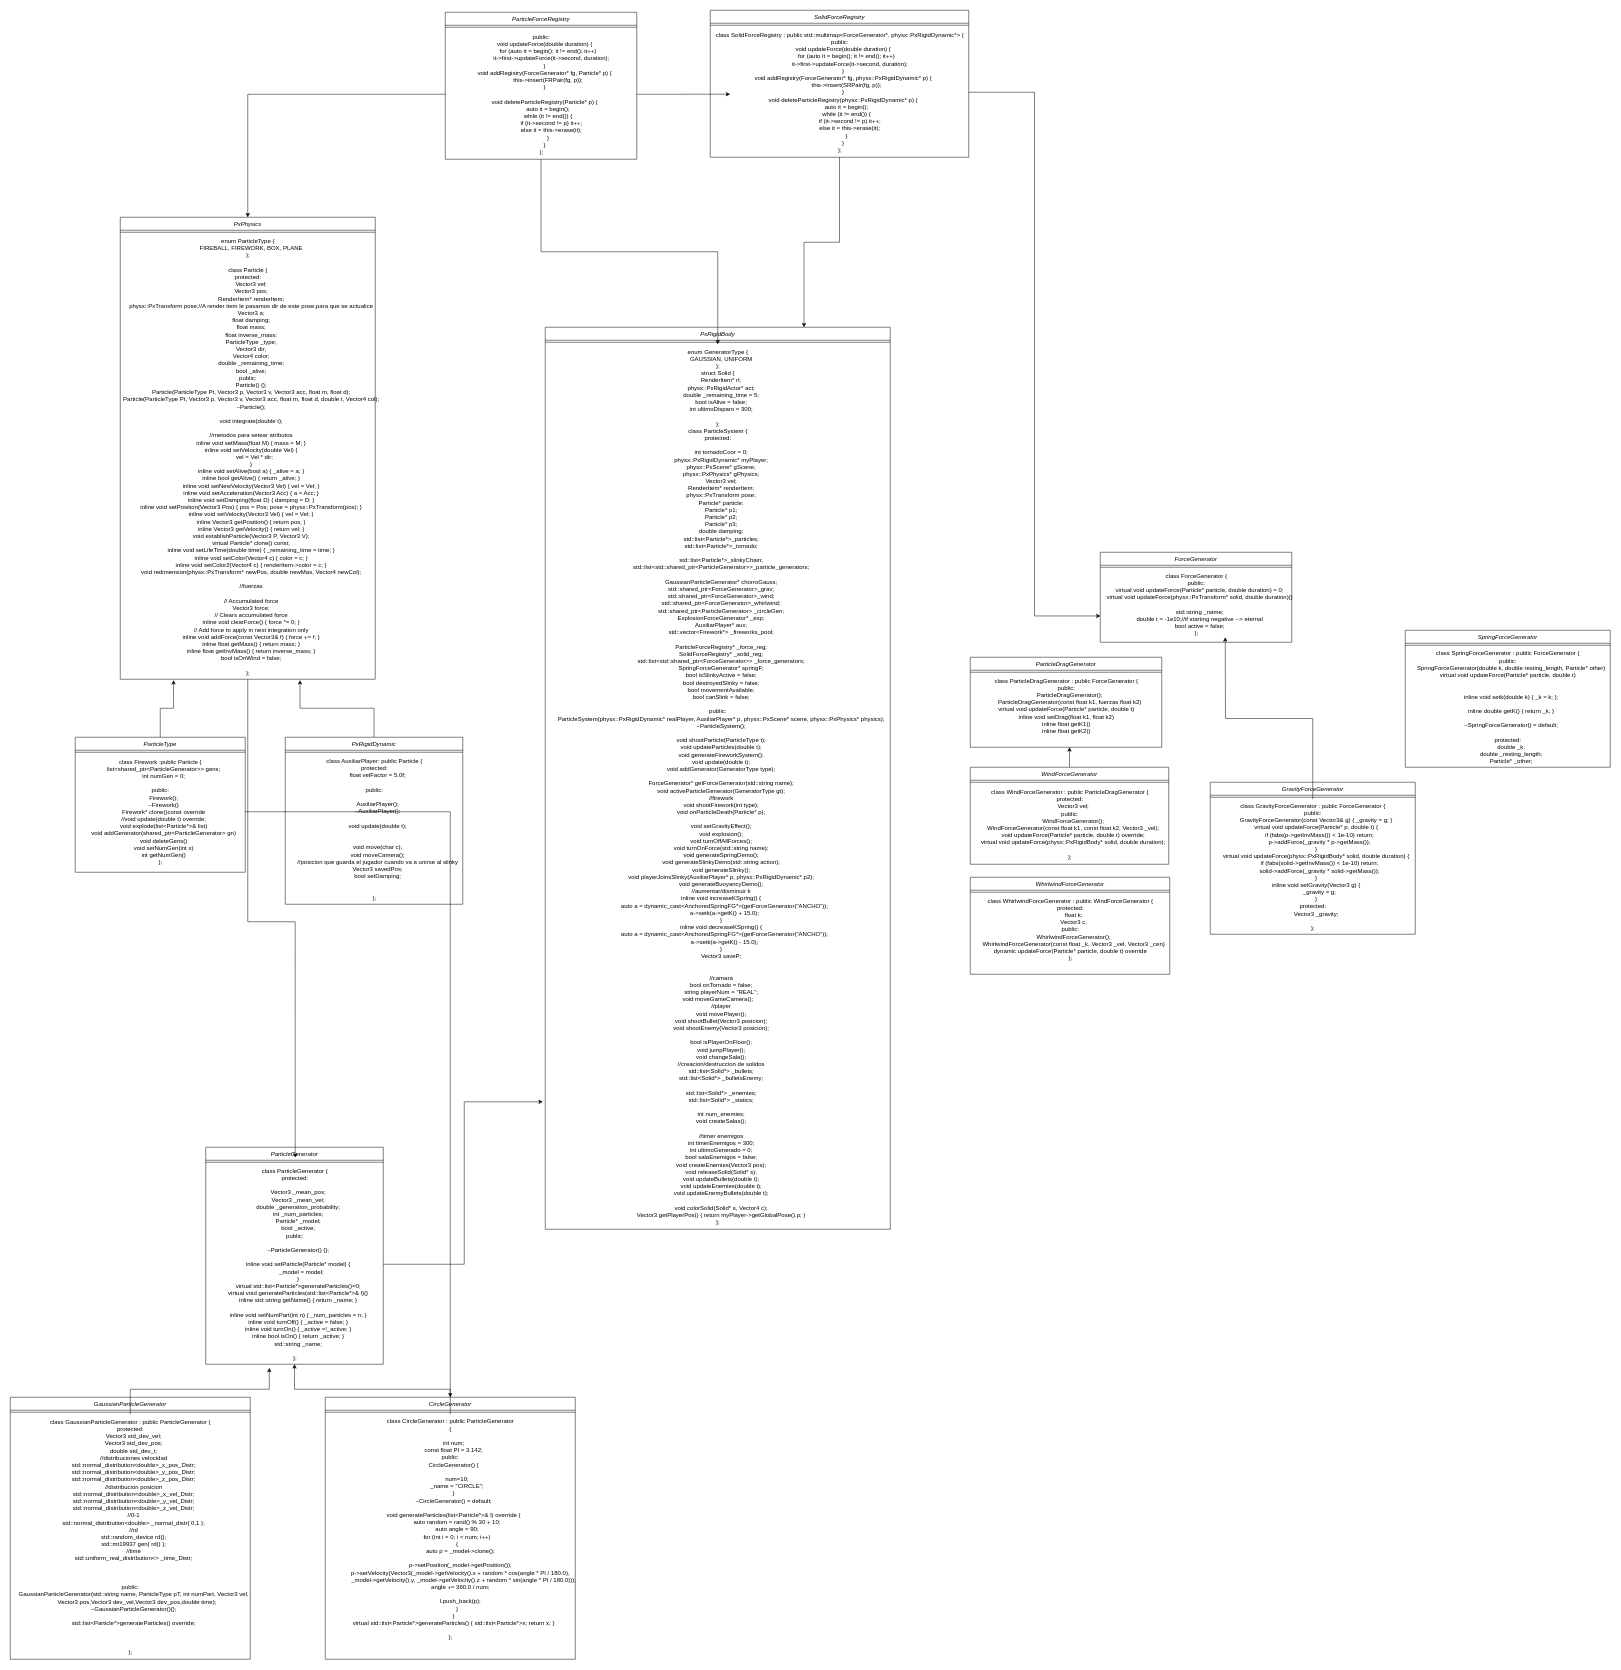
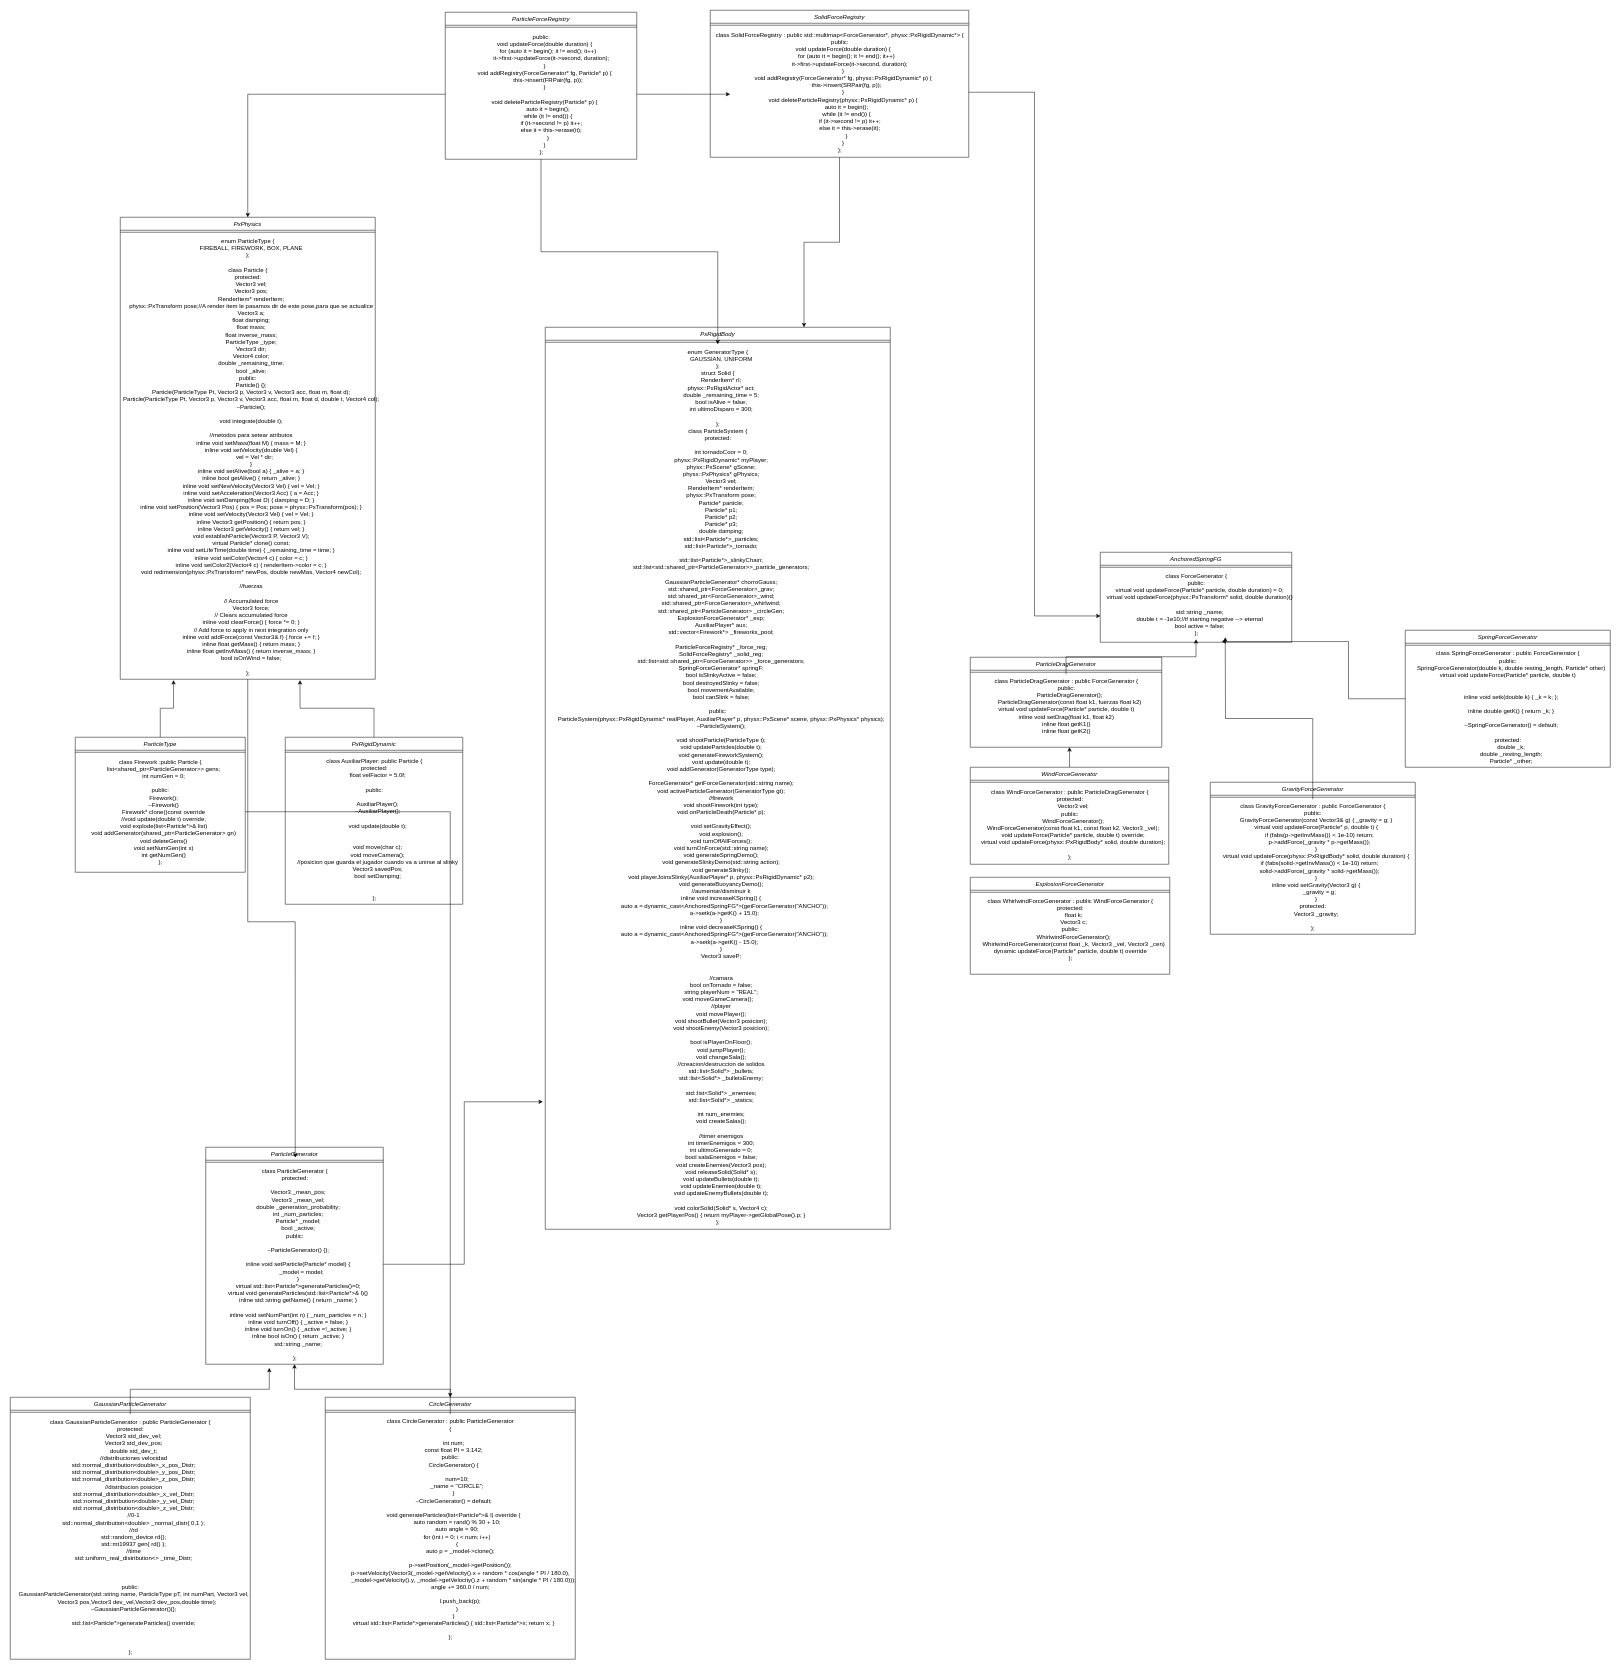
- <mxCell id="16" value="ForceGenerator" style="swimlane;fontStyle=2;align=center;verticalAlign=top;childLayout=stackLayout;horizontal=1;startSize=26;horizontalStack=0;resizeParent=1;resizeLast=0;collapsible=1;marginBottom=0;rounded=0;shadow=0;strokeWidth=1;" vertex="1" parent="1"><mxGeometry x="2200" y="1104" width="383" height="180" as="geometry"><mxRectangle x="230" y="140" width="160" height="26" as="alternateBounds" /></mxGeometry></mxCell>
+ <mxCell id="16" value="AnchoredSpringFG" style="swimlane;fontStyle=2;align=center;verticalAlign=top;childLayout=stackLayout;horizontal=1;startSize=26;horizontalStack=0;resizeParent=1;resizeLast=0;collapsible=1;marginBottom=0;rounded=0;shadow=0;strokeWidth=1;" vertex="1" parent="1"><mxGeometry x="2200" y="1104" width="383" height="180" as="geometry"><mxRectangle x="230" y="140" width="160" height="26" as="alternateBounds" /></mxGeometry></mxCell>
+ <mxCell id="29" style="edgeStyle=orthogonalEdgeStyle;rounded=0;orthogonalLoop=1;jettySize=auto;html=1;" edge="1" parent="1" source="21" target="18"><mxGeometry relative="1" as="geometry" /></mxCell>
+ <mxCell id="30" style="edgeStyle=orthogonalEdgeStyle;rounded=0;orthogonalLoop=1;jettySize=auto;html=1;entryX=0.634;entryY=1.033;entryDx=0;entryDy=0;entryPerimeter=0;" edge="1" parent="1" source="31" target="18"><mxGeometry relative="1" as="geometry" /></mxCell>
- <mxCell id="26" value="WhirlwindForceGenerator" style="swimlane;fontStyle=2;align=center;verticalAlign=top;childLayout=stackLayout;horizontal=1;startSize=26;horizontalStack=0;resizeParent=1;resizeLast=0;collapsible=1;marginBottom=0;rounded=0;shadow=0;strokeWidth=1;" vertex="1" parent="1"><mxGeometry x="1940" y="1754" width="399" height="194" as="geometry"><mxRectangle x="230" y="140" width="160" height="26" as="alternateBounds" /></mxGeometry></mxCell>
+ <mxCell id="26" value="ExplosionForceGenerator" style="swimlane;fontStyle=2;align=center;verticalAlign=top;childLayout=stackLayout;horizontal=1;startSize=26;horizontalStack=0;resizeParent=1;resizeLast=0;collapsible=1;marginBottom=0;rounded=0;shadow=0;strokeWidth=1;" vertex="1" parent="1"><mxGeometry x="1940" y="1754" width="399" height="194" as="geometry"><mxRectangle x="230" y="140" width="160" height="26" as="alternateBounds" /></mxGeometry></mxCell>
